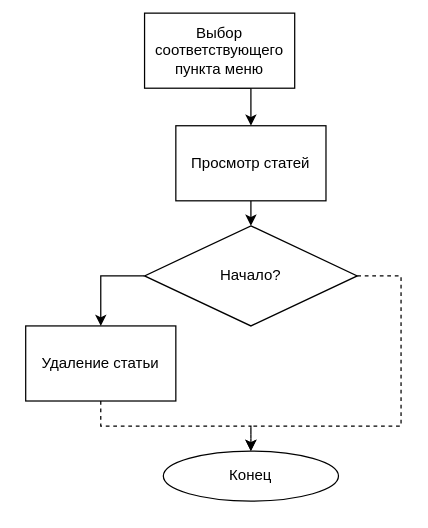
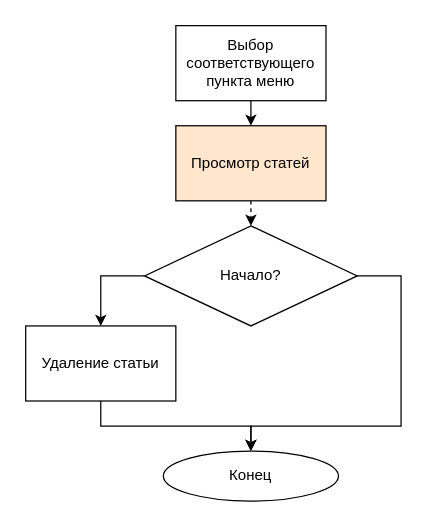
- <mxCell id="3" value="Выбор соответствующего пункта меню" style="rounded=0;whiteSpace=wrap;html=1;" parent="1" vertex="1"><mxGeometry x="115" y="10" width="120" height="60" as="geometry" /></mxCell>
+ <mxCell id="3" value="Выбор соответствующего пункта меню" style="rounded=0;whiteSpace=wrap;html=1;" parent="1" vertex="1"><mxGeometry x="140" y="20" width="120" height="60" as="geometry" /></mxCell>
- <mxCell id="5" value="Просмотр статей" style="rounded=0;whiteSpace=wrap;html=1;" parent="1" vertex="1"><mxGeometry x="140" y="100" width="120" height="60" as="geometry" /></mxCell>
+ <mxCell id="5" value="Просмотр статей" style="rounded=0;whiteSpace=wrap;html=1;fillColor=#ffe6cc;" parent="1" vertex="1"><mxGeometry x="140" y="100" width="120" height="60" as="geometry" /></mxCell>
- <mxCell id="4" style="edgeStyle=orthogonalEdgeStyle;rounded=0;orthogonalLoop=1;jettySize=auto;html=1;exitX=0.5;exitY=1;exitDx=0;exitDy=0;entryX=0.5;entryY=0;entryDx=0;entryDy=0;" parent="1" source="5" target="10" edge="1"><mxGeometry relative="1" as="geometry" /></mxCell>
+ <mxCell id="4" style="edgeStyle=orthogonalEdgeStyle;rounded=0;orthogonalLoop=1;jettySize=auto;html=1;exitX=0.5;exitY=1;exitDx=0;exitDy=0;entryX=0.5;entryY=0;entryDx=0;entryDy=0;dashed=1;" parent="1" source="5" target="10" edge="1"><mxGeometry relative="1" as="geometry" /></mxCell>
- <mxCell id="8" style="edgeStyle=orthogonalEdgeStyle;rounded=0;orthogonalLoop=1;jettySize=auto;html=1;exitX=1;exitY=0.5;exitDx=0;exitDy=0;entryX=0.5;entryY=0;entryDx=0;entryDy=0;dashed=1;" parent="1" source="10" target="11" edge="1"><mxGeometry relative="1" as="geometry"><Array as="points"><mxPoint x="320" y="220" /><mxPoint x="320" y="340" /><mxPoint x="200" y="340" /></Array></mxGeometry></mxCell>
+ <mxCell id="8" style="edgeStyle=orthogonalEdgeStyle;rounded=0;orthogonalLoop=1;jettySize=auto;html=1;exitX=1;exitY=0.5;exitDx=0;exitDy=0;entryX=0.5;entryY=0;entryDx=0;entryDy=0;" parent="1" source="10" target="11" edge="1"><mxGeometry relative="1" as="geometry"><Array as="points"><mxPoint x="320" y="220" /><mxPoint x="320" y="340" /><mxPoint x="200" y="340" /></Array></mxGeometry></mxCell>
- <mxCell id="6" style="edgeStyle=orthogonalEdgeStyle;rounded=0;orthogonalLoop=1;jettySize=auto;html=1;exitX=0.5;exitY=1;exitDx=0;exitDy=0;entryX=0.5;entryY=0;entryDx=0;entryDy=0;dashed=1;" parent="1" source="7" target="11" edge="1"><mxGeometry relative="1" as="geometry" /></mxCell>
+ <mxCell id="6" style="edgeStyle=orthogonalEdgeStyle;rounded=0;orthogonalLoop=1;jettySize=auto;html=1;exitX=0.5;exitY=1;exitDx=0;exitDy=0;entryX=0.5;entryY=0;entryDx=0;entryDy=0;" parent="1" source="7" target="11" edge="1"><mxGeometry relative="1" as="geometry" /></mxCell>
